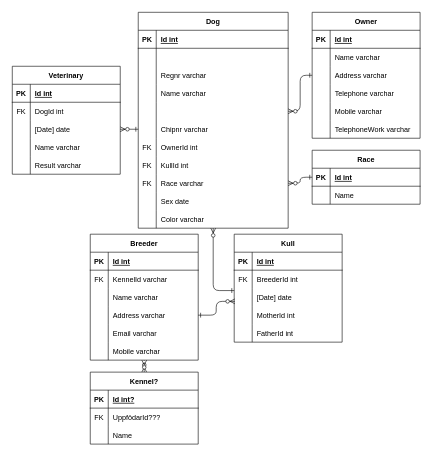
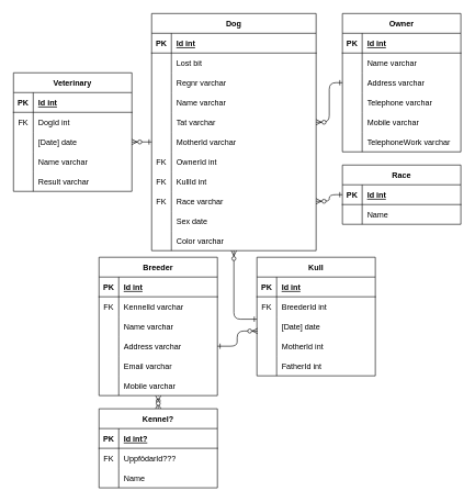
+ <mxCell id="9" value="Lost bit" style="shape=partialRectangle;connectable=0;fillColor=none;top=0;left=0;bottom=0;right=0;align=left;spacingLeft=6;fontStyle=0;overflow=hidden;" vertex="1" parent="7"><mxGeometry x="30" width="220" height="30" as="geometry" /></mxCell>
+ <mxCell id="18" value="Tat varchar" style="shape=partialRectangle;overflow=hidden;connectable=0;fillColor=none;top=0;left=0;bottom=0;right=0;align=left;spacingLeft=6;" parent="16" vertex="1"><mxGeometry x="30" width="220" height="30" as="geometry" /></mxCell>
- <mxCell id="21" value="Chipnr varchar" style="shape=partialRectangle;connectable=0;fillColor=none;top=0;left=0;bottom=0;right=0;align=left;spacingLeft=6;fontStyle=0;overflow=hidden;" parent="19" vertex="1"><mxGeometry x="30" width="220" height="30" as="geometry" /></mxCell>
+ <mxCell id="21" value="MotherId varchar" style="shape=partialRectangle;connectable=0;fillColor=none;top=0;left=0;bottom=0;right=0;align=left;spacingLeft=6;fontStyle=0;overflow=hidden;" parent="19" vertex="1"><mxGeometry x="30" width="220" height="30" as="geometry" /></mxCell>
